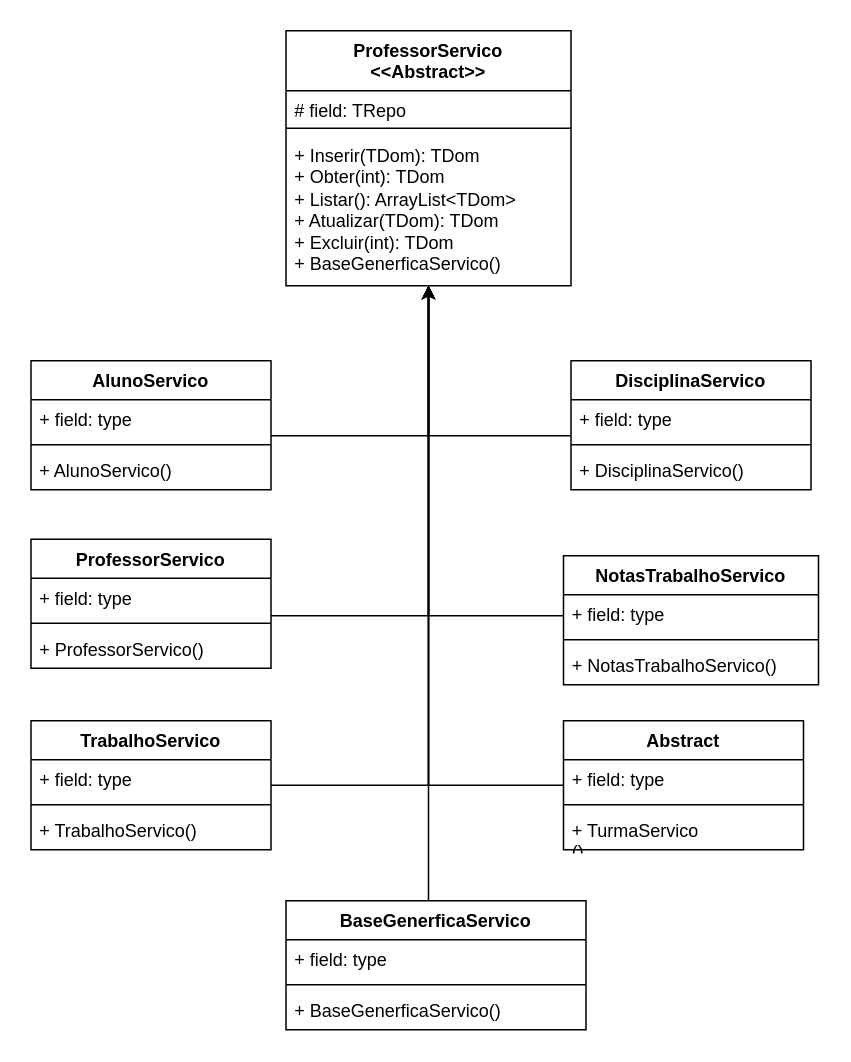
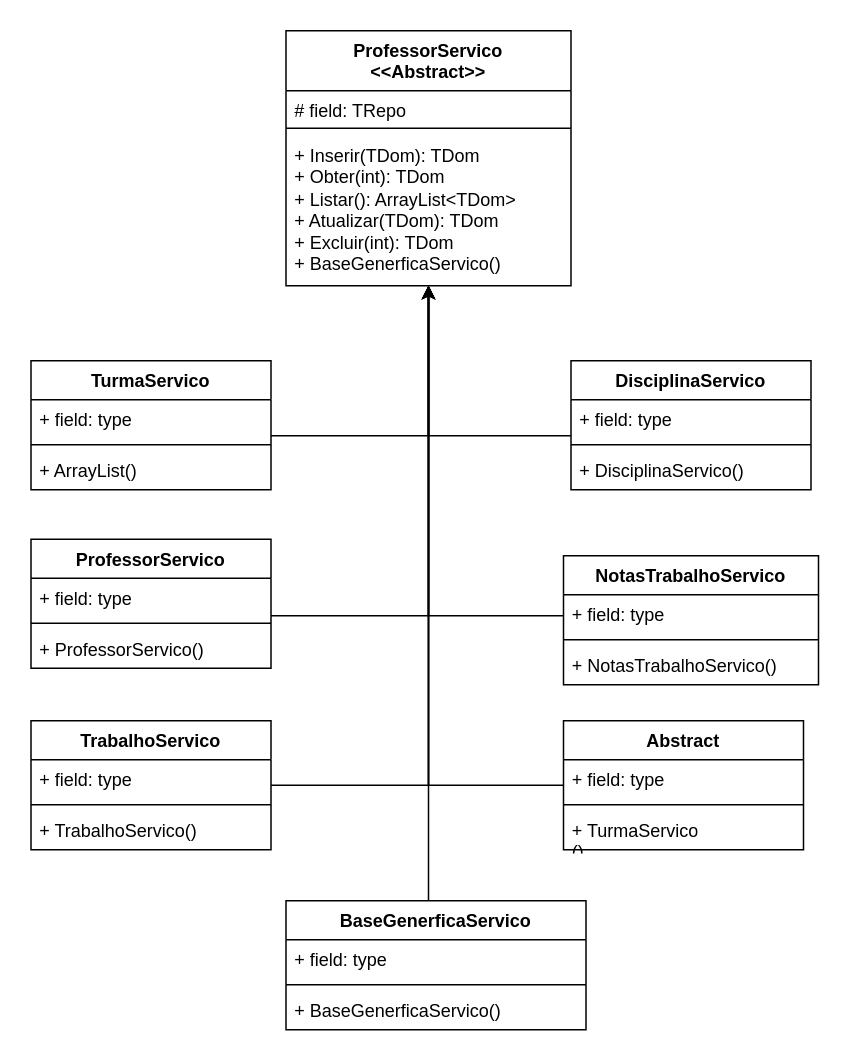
- <mxCell id="7" value="AlunoServico" style="swimlane;fontStyle=1;align=center;verticalAlign=top;childLayout=stackLayout;horizontal=1;startSize=26;horizontalStack=0;resizeParent=1;resizeParentMax=0;resizeLast=0;collapsible=1;marginBottom=0;whiteSpace=wrap;html=1;" vertex="1" parent="1"><mxGeometry x="20" y="240" width="160" height="86" as="geometry" /></mxCell>
+ <mxCell id="7" value="TurmaServico" style="swimlane;fontStyle=1;align=center;verticalAlign=top;childLayout=stackLayout;horizontal=1;startSize=26;horizontalStack=0;resizeParent=1;resizeParentMax=0;resizeLast=0;collapsible=1;marginBottom=0;whiteSpace=wrap;html=1;" vertex="1" parent="1"><mxGeometry x="20" y="240" width="160" height="86" as="geometry" /></mxCell>
- <mxCell id="10" value="+ AlunoServico()" style="text;strokeColor=none;fillColor=none;align=left;verticalAlign=top;spacingLeft=4;spacingRight=4;overflow=hidden;rotatable=0;points=[[0,0.5],[1,0.5]];portConstraint=eastwest;whiteSpace=wrap;html=1;" vertex="1" parent="7"><mxGeometry y="60" width="160" height="26" as="geometry" /></mxCell>
+ <mxCell id="10" value="+ ArrayList()" style="text;strokeColor=none;fillColor=none;align=left;verticalAlign=top;spacingLeft=4;spacingRight=4;overflow=hidden;rotatable=0;points=[[0,0.5],[1,0.5]];portConstraint=eastwest;whiteSpace=wrap;html=1;" vertex="1" parent="7"><mxGeometry y="60" width="160" height="26" as="geometry" /></mxCell>
